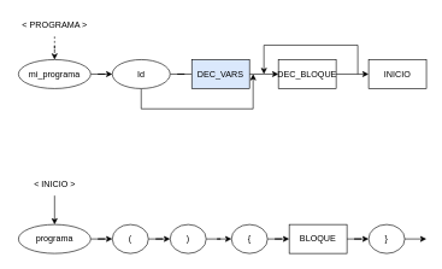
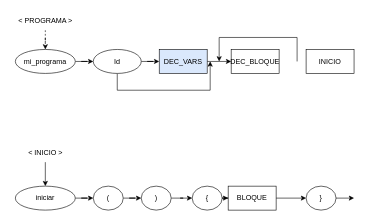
- <mxCell id="6" style="edgeStyle=orthogonalEdgeStyle;rounded=0;orthogonalLoop=1;jettySize=auto;html=1;entryX=0;entryY=0.5;entryDx=0;entryDy=0;endArrow=none;" parent="1" source="8" target="10" edge="1"><mxGeometry relative="1" as="geometry" /></mxCell>
+ <mxCell id="6" style="edgeStyle=orthogonalEdgeStyle;rounded=0;orthogonalLoop=1;jettySize=auto;html=1;entryX=0;entryY=0.5;entryDx=0;entryDy=0;" parent="1" source="8" target="10" edge="1"><mxGeometry relative="1" as="geometry" /></mxCell>
- <mxCell id="11" style="edgeStyle=orthogonalEdgeStyle;rounded=0;orthogonalLoop=1;jettySize=auto;html=1;entryX=0;entryY=0.5;entryDx=0;entryDy=0;" parent="1" source="12" target="14" edge="1"><mxGeometry relative="1" as="geometry" /></mxCell>
- <mxCell id="18" value="programa" style="ellipse;whiteSpace=wrap;html=1;" parent="1" vertex="1"><mxGeometry x="25" y="310" width="100" height="40" as="geometry" /></mxCell>
+ <mxCell id="18" value="iniciar" style="ellipse;whiteSpace=wrap;html=1;" parent="1" vertex="1"><mxGeometry x="25" y="310" width="100" height="40" as="geometry" /></mxCell>
- <mxCell id="26" value="BLOQUE" style="rounded=0;whiteSpace=wrap;html=1;" parent="1" vertex="1"><mxGeometry x="400" y="310" width="80" height="40" as="geometry" /></mxCell>
+ <mxCell id="26" value="BLOQUE" style="rounded=0;whiteSpace=wrap;html=1;" parent="1" vertex="1"><mxGeometry x="380" y="310" width="80" height="40" as="geometry" /></mxCell>
